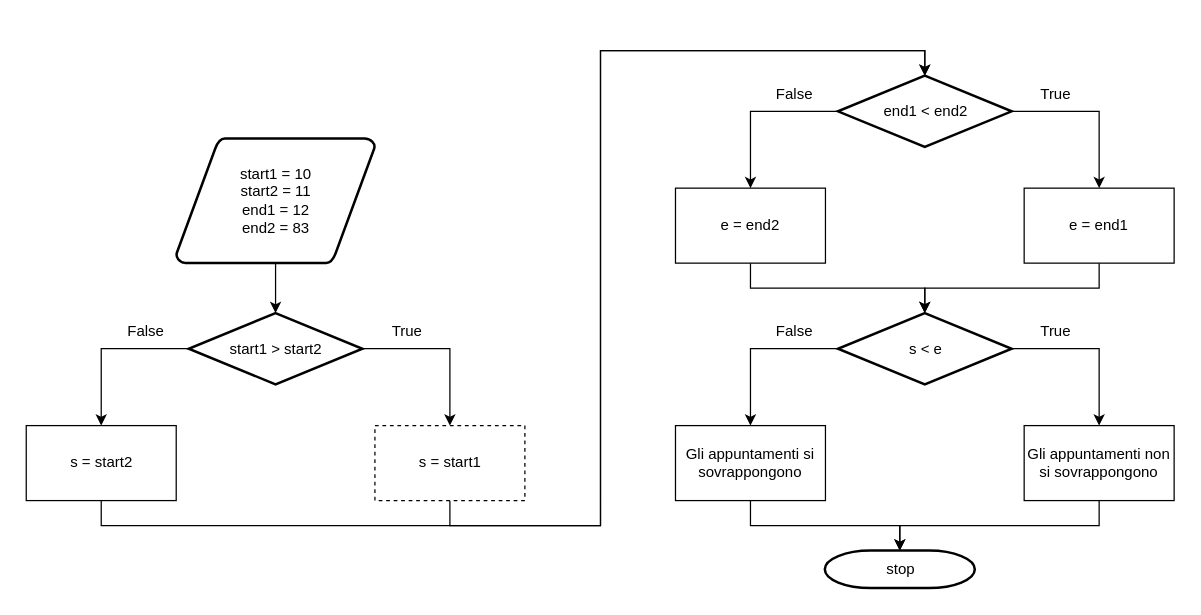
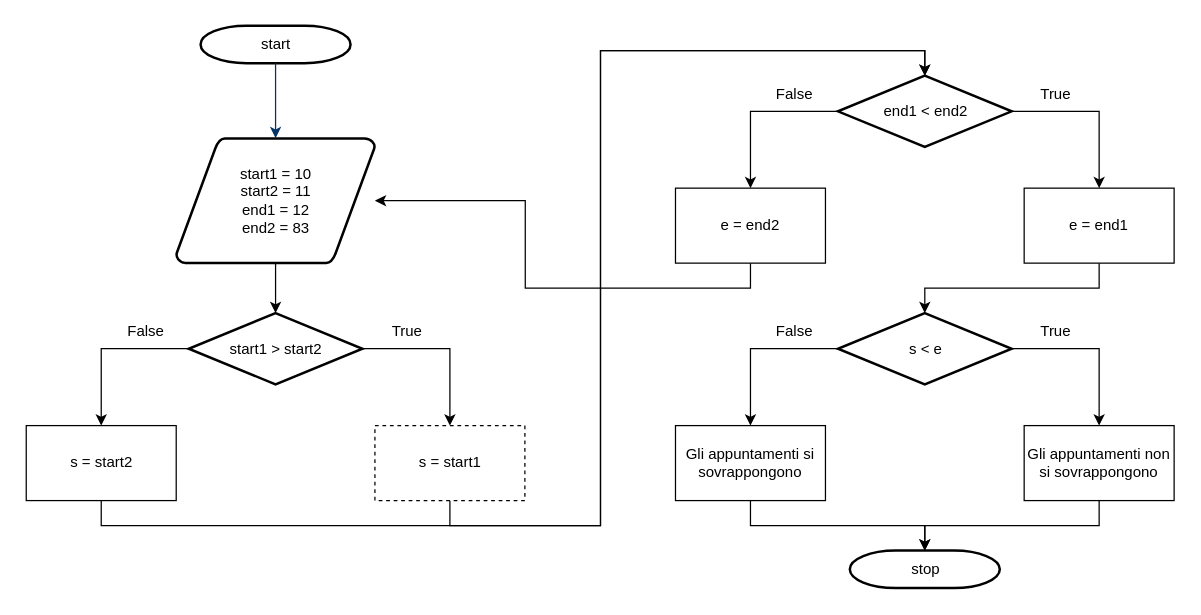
+ <mxCell id="2" value="start" style="shape=mxgraph.flowchart.terminator;strokeWidth=2;gradientColor=none;gradientDirection=north;fontStyle=0;html=1;" vertex="1" parent="1"><mxGeometry x="160" y="20" width="120" height="30" as="geometry" /></mxCell>
+ <mxCell id="8" style="fontStyle=1;strokeColor=#003366;strokeWidth=1;html=1;" edge="1" parent="1" source="2" target="4"><mxGeometry relative="1" as="geometry" /></mxCell>
- <mxCell id="18" style="edgeStyle=orthogonalEdgeStyle;rounded=0;orthogonalLoop=1;jettySize=auto;html=1;entryX=0.5;entryY=0;entryDx=0;entryDy=0;entryPerimeter=0;exitX=0.5;exitY=1;exitDx=0;exitDy=0;" edge="1" parent="1" source="19" target="26"><mxGeometry relative="1" as="geometry" /></mxCell>
+ <mxCell id="18" style="edgeStyle=orthogonalEdgeStyle;rounded=0;orthogonalLoop=1;jettySize=auto;html=1;exitX=0.5;exitY=1;exitDx=0;exitDy=0;" edge="1" parent="1" source="19" target="4"><mxGeometry relative="1" as="geometry" /></mxCell>
- <mxCell id="33" value="stop" style="shape=mxgraph.flowchart.terminator;strokeWidth=2;gradientColor=none;gradientDirection=north;fontStyle=0;html=1;" vertex="1" parent="1"><mxGeometry x="659.5" y="440" width="120" height="30" as="geometry" /></mxCell>
+ <mxCell id="33" value="stop" style="shape=mxgraph.flowchart.terminator;strokeWidth=2;gradientColor=none;gradientDirection=north;fontStyle=0;html=1;" vertex="1" parent="1"><mxGeometry x="679.5" y="440" width="120" height="30" as="geometry" /></mxCell>
